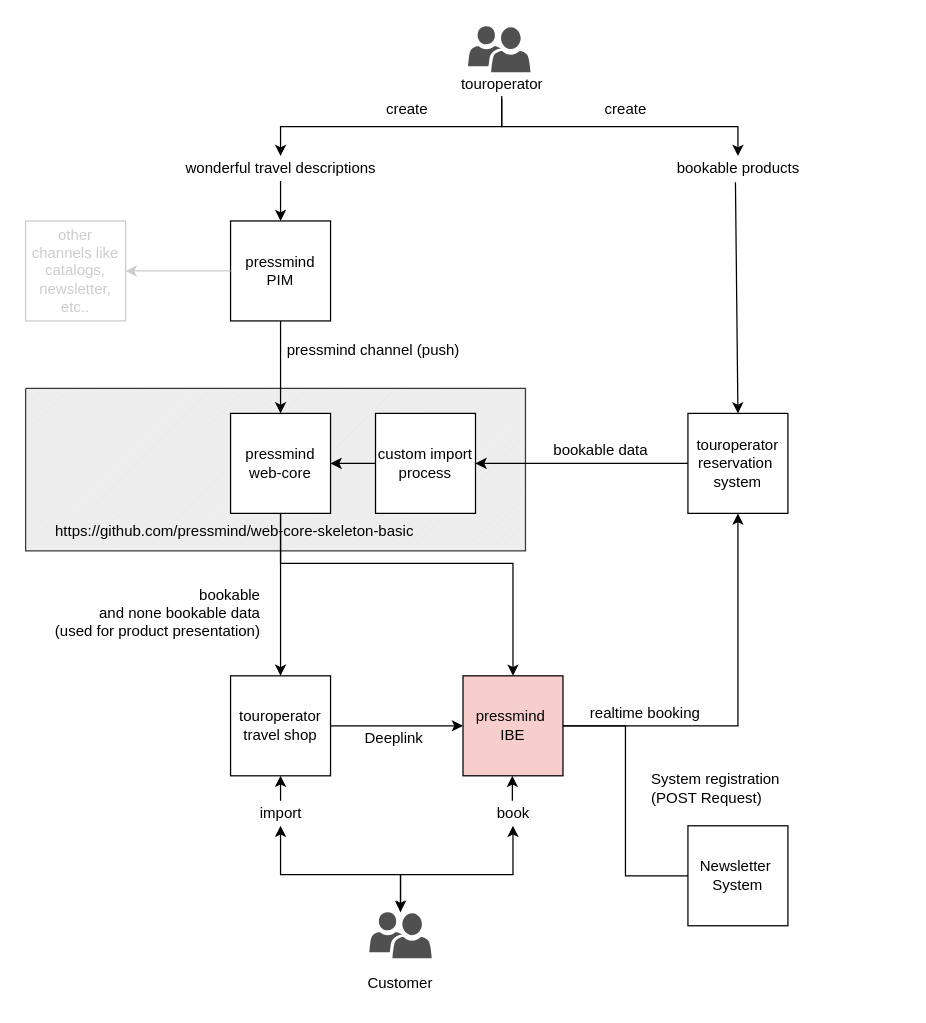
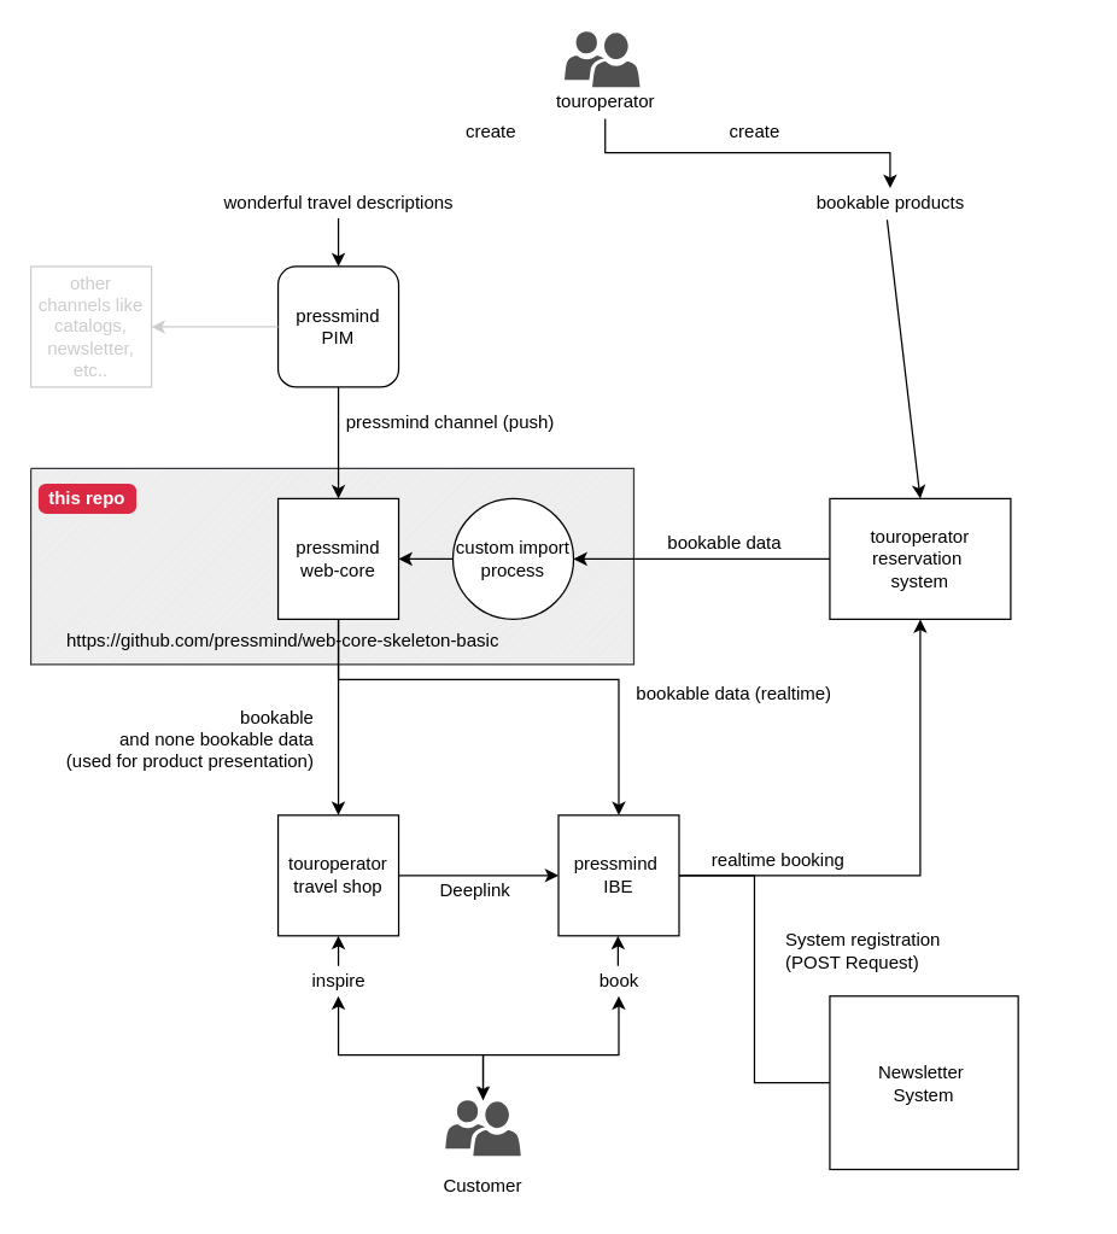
- <mxCell id="25" style="edgeStyle=orthogonalEdgeStyle;rounded=0;orthogonalLoop=1;jettySize=auto;html=1;exitX=0.5;exitY=0.95;exitDx=0;exitDy=0;exitPerimeter=0;" parent="1" source="24" target="22" edge="1"><mxGeometry relative="1" as="geometry"><mxPoint x="560" y="214" as="sourcePoint" /><mxPoint x="274" y="214" as="targetPoint" /></mxGeometry></mxCell>
- <mxCell id="4" value="pressmind&lt;br&gt;PIM" style="whiteSpace=wrap;html=1;aspect=fixed;" parent="1" vertex="1"><mxGeometry x="184" y="176" width="80" height="80" as="geometry" /></mxCell>
+ <mxCell id="4" value="pressmind&lt;br&gt;PIM" style="whiteSpace=wrap;html=1;aspect=fixed;rounded=1;" parent="1" vertex="1"><mxGeometry x="184" y="176" width="80" height="80" as="geometry" /></mxCell>
+ <mxCell id="47" value="this repo" style="html=1;shadow=0;dashed=0;shape=mxgraph.bootstrap.rrect;rSize=5;strokeColor=none;strokeWidth=1;fillColor=#DB2843;fontColor=#FFFFFF;whiteSpace=wrap;align=center;verticalAlign=middle;spacingLeft=0;fontStyle=1;fontSize=12;spacing=5;" vertex="1" parent="1"><mxGeometry x="25" y="320" width="65" height="20" as="geometry" /></mxCell>
- <mxCell id="42" value="custom import&lt;br&gt;process" style="whiteSpace=wrap;html=1;aspect=fixed;" vertex="1" parent="1"><mxGeometry x="300" y="330" width="80" height="80" as="geometry" /></mxCell>
+ <mxCell id="42" value="custom import&lt;br&gt;process" style="ellipse;whiteSpace=wrap;html=1;aspect=fixed;" vertex="1" parent="1"><mxGeometry x="300" y="330" width="80" height="80" as="geometry" /></mxCell>
- <mxCell id="8" value="touroperator&lt;br&gt;reservation&amp;nbsp;&lt;br&gt;system" style="whiteSpace=wrap;html=1;aspect=fixed;" parent="1" vertex="1"><mxGeometry x="550" y="330" width="80" height="80" as="geometry" /></mxCell>
+ <mxCell id="8" value="touroperator&lt;br&gt;reservation&amp;nbsp;&lt;br&gt;system" style="whiteSpace=wrap;html=1;aspect=fixed;" parent="1" vertex="1"><mxGeometry x="550" y="330" width="120" height="80" as="geometry" /></mxCell>
+ <mxCell id="17" value="bookable data (realtime)" style="text;html=1;strokeColor=none;fillColor=none;align=left;verticalAlign=middle;whiteSpace=wrap;rounded=0;" parent="1" vertex="1"><mxGeometry x="420" y="450" width="190" height="20" as="geometry" /></mxCell>
- <mxCell id="9" value="pressmind&amp;nbsp;&lt;br&gt;IBE" style="whiteSpace=wrap;html=1;aspect=fixed;fillColor=#f8cecc;" parent="1" vertex="1"><mxGeometry x="370" y="540" width="80" height="80" as="geometry" /></mxCell>
+ <mxCell id="9" value="pressmind&amp;nbsp;&lt;br&gt;IBE" style="whiteSpace=wrap;html=1;aspect=fixed;" parent="1" vertex="1"><mxGeometry x="370" y="540" width="80" height="80" as="geometry" /></mxCell>
- <mxCell id="32" value="import" style="text;html=1;align=center;verticalAlign=middle;resizable=0;points=[];autosize=1;" parent="1" vertex="1"><mxGeometry x="199" y="640" width="50" height="20" as="geometry" /></mxCell>
+ <mxCell id="32" value="inspire" style="text;html=1;align=center;verticalAlign=middle;resizable=0;points=[];autosize=1;" parent="1" vertex="1"><mxGeometry x="199" y="640" width="50" height="20" as="geometry" /></mxCell>
- <mxCell id="38" value="Newsletter&amp;nbsp;&lt;br&gt;System" style="whiteSpace=wrap;html=1;aspect=fixed;" parent="1" vertex="1"><mxGeometry x="550" y="660" width="80" height="80" as="geometry" /></mxCell>
+ <mxCell id="38" value="Newsletter&amp;nbsp;&lt;br&gt;System" style="whiteSpace=wrap;html=1;aspect=fixed;" parent="1" vertex="1"><mxGeometry x="550" y="660" width="125" height="115" as="geometry" /></mxCell>
